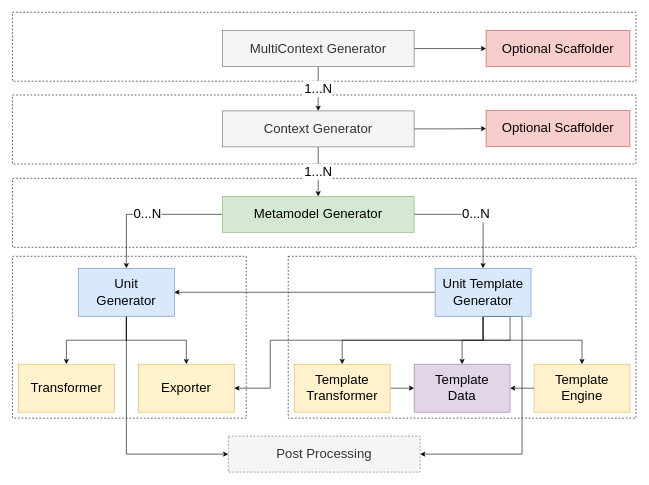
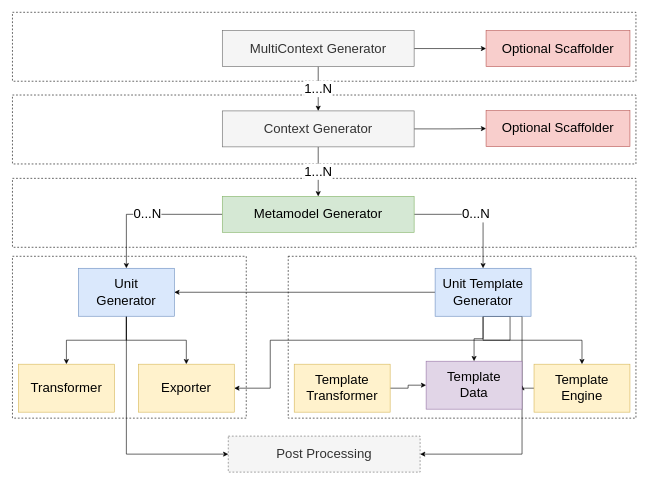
- <mxCell id="16" style="edgeStyle=orthogonalEdgeStyle;rounded=0;orthogonalLoop=1;jettySize=auto;html=1;exitX=0.5;exitY=1;exitDx=0;exitDy=0;entryX=0.5;entryY=0;entryDx=0;entryDy=0;" edge="1" parent="1" source="22" target="26"><mxGeometry relative="1" as="geometry" /></mxCell>
- <mxCell id="29" value="Template &lt;br&gt;Data" style="rounded=0;whiteSpace=wrap;html=1;fontSize=22;fillColor=#e1d5e7;strokeColor=#9673a6;" vertex="1" parent="1"><mxGeometry x="690" y="607" width="160" height="80" as="geometry" /></mxCell>
+ <mxCell id="29" value="Template &lt;br&gt;Data" style="rounded=0;whiteSpace=wrap;html=1;fontSize=22;fillColor=#e1d5e7;strokeColor=#9673a6;" vertex="1" parent="1"><mxGeometry x="710" y="602" width="160" height="80" as="geometry" /></mxCell>
